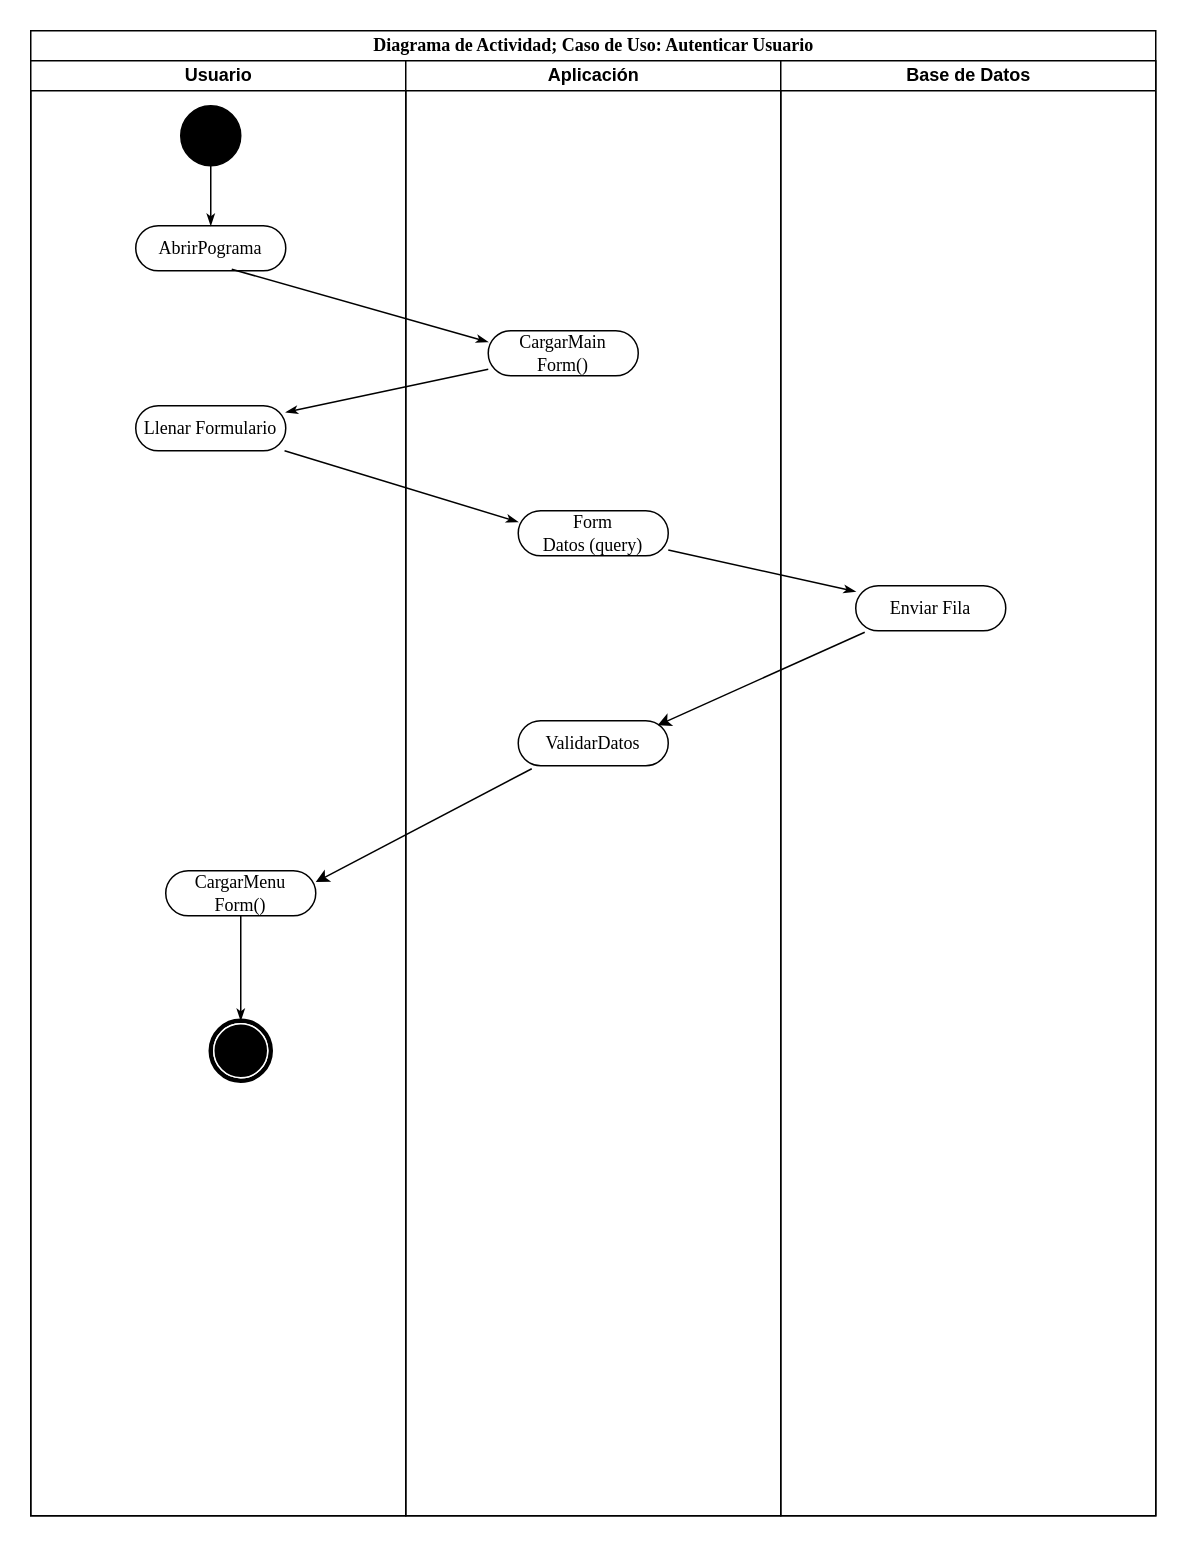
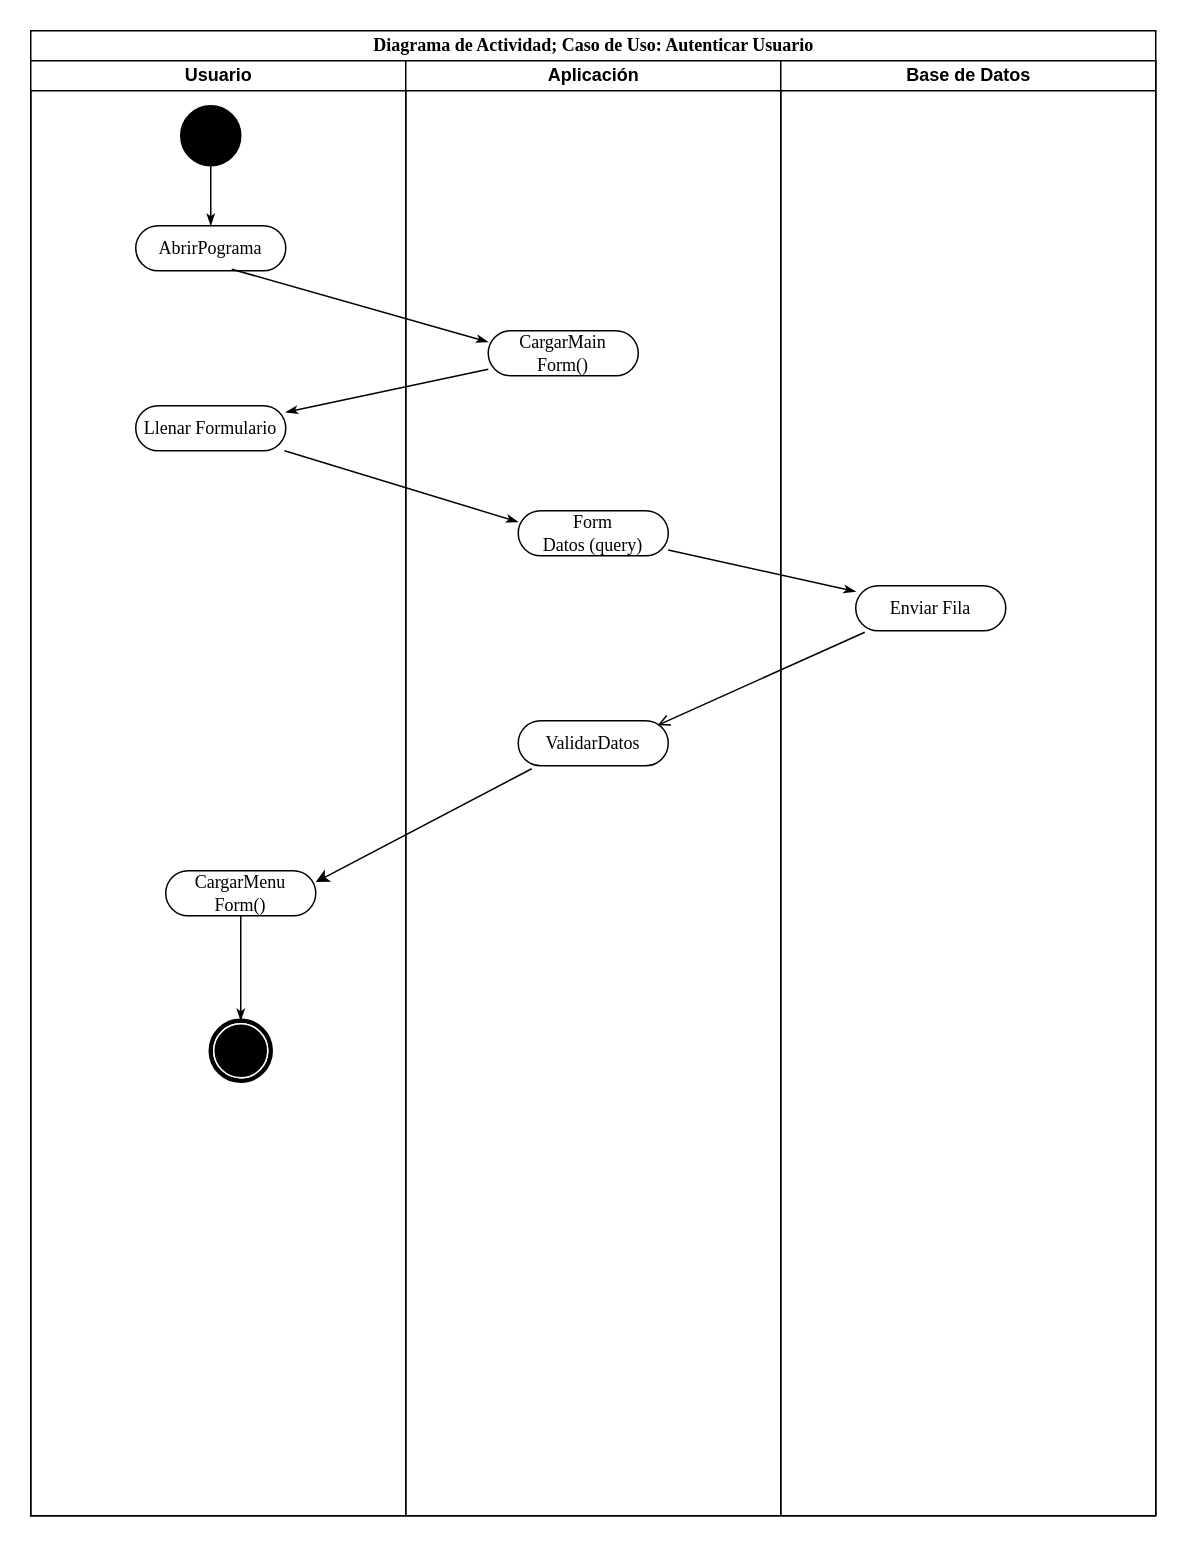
- <mxCell id="21" value="" style="endArrow=classic;html=1;exitX=0.06;exitY=1.033;exitDx=0;exitDy=0;exitPerimeter=0;entryX=0.93;entryY=0.1;entryDx=0;entryDy=0;entryPerimeter=0;" edge="1" parent="2" source="16" target="14"><mxGeometry width="50" height="50" relative="1" as="geometry"><mxPoint x="450" y="495" as="sourcePoint" /><mxPoint x="500" y="445" as="targetPoint" /></mxGeometry></mxCell>
+ <mxCell id="21" value="" style="endArrow=open;html=1;exitX=0.06;exitY=1.033;exitDx=0;exitDy=0;exitPerimeter=0;entryX=0.93;entryY=0.1;entryDx=0;entryDy=0;entryPerimeter=0;" edge="1" parent="2" source="16" target="14"><mxGeometry width="50" height="50" relative="1" as="geometry"><mxPoint x="450" y="495" as="sourcePoint" /><mxPoint x="500" y="445" as="targetPoint" /></mxGeometry></mxCell>
